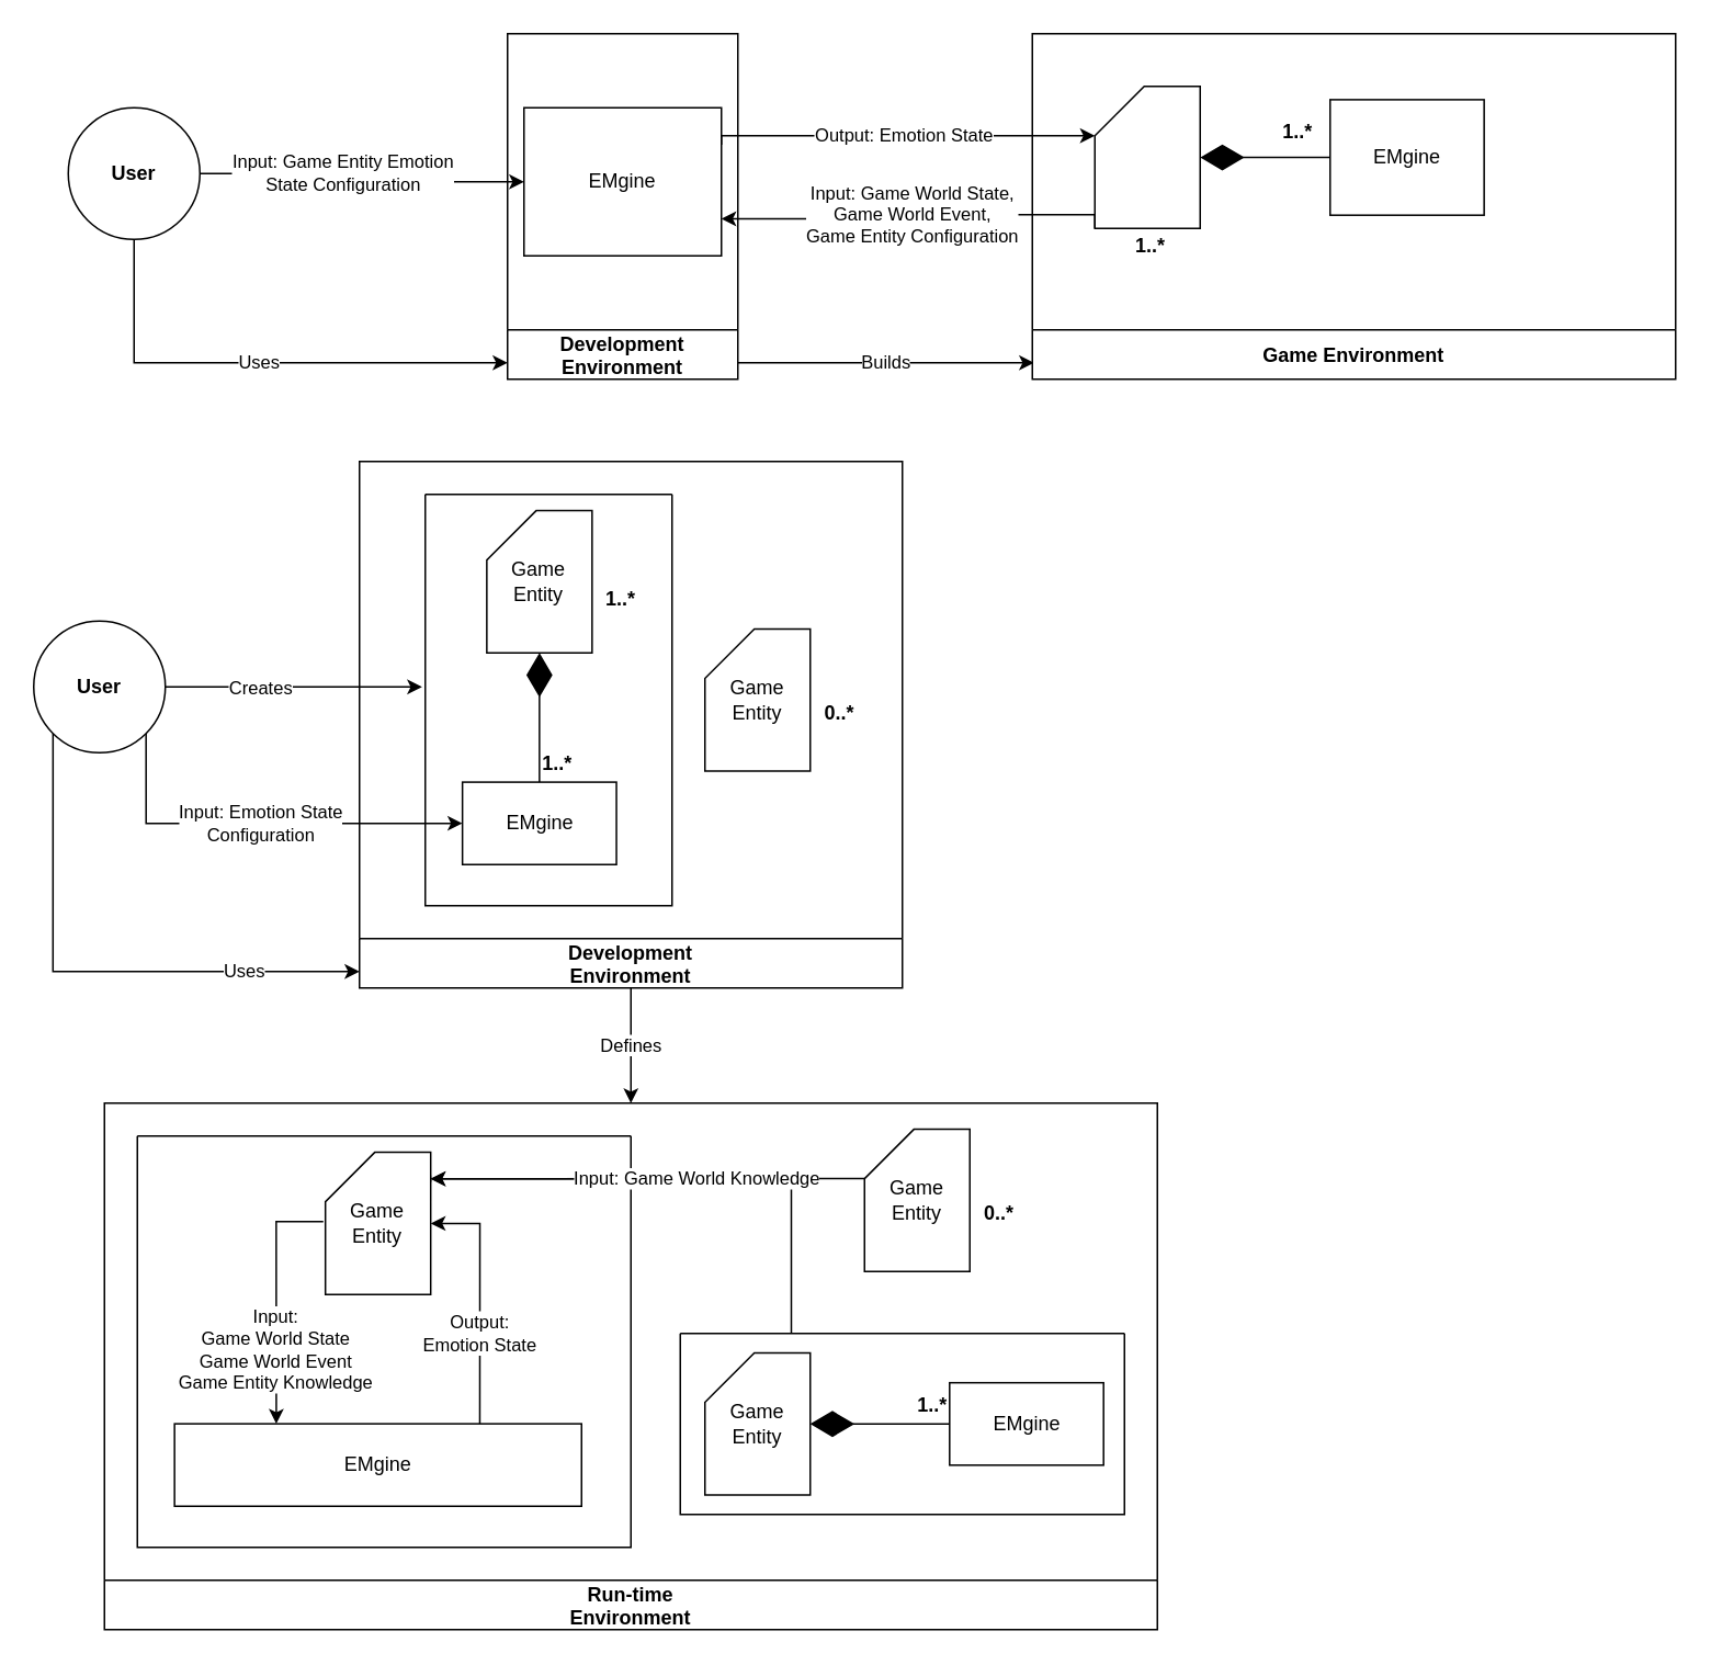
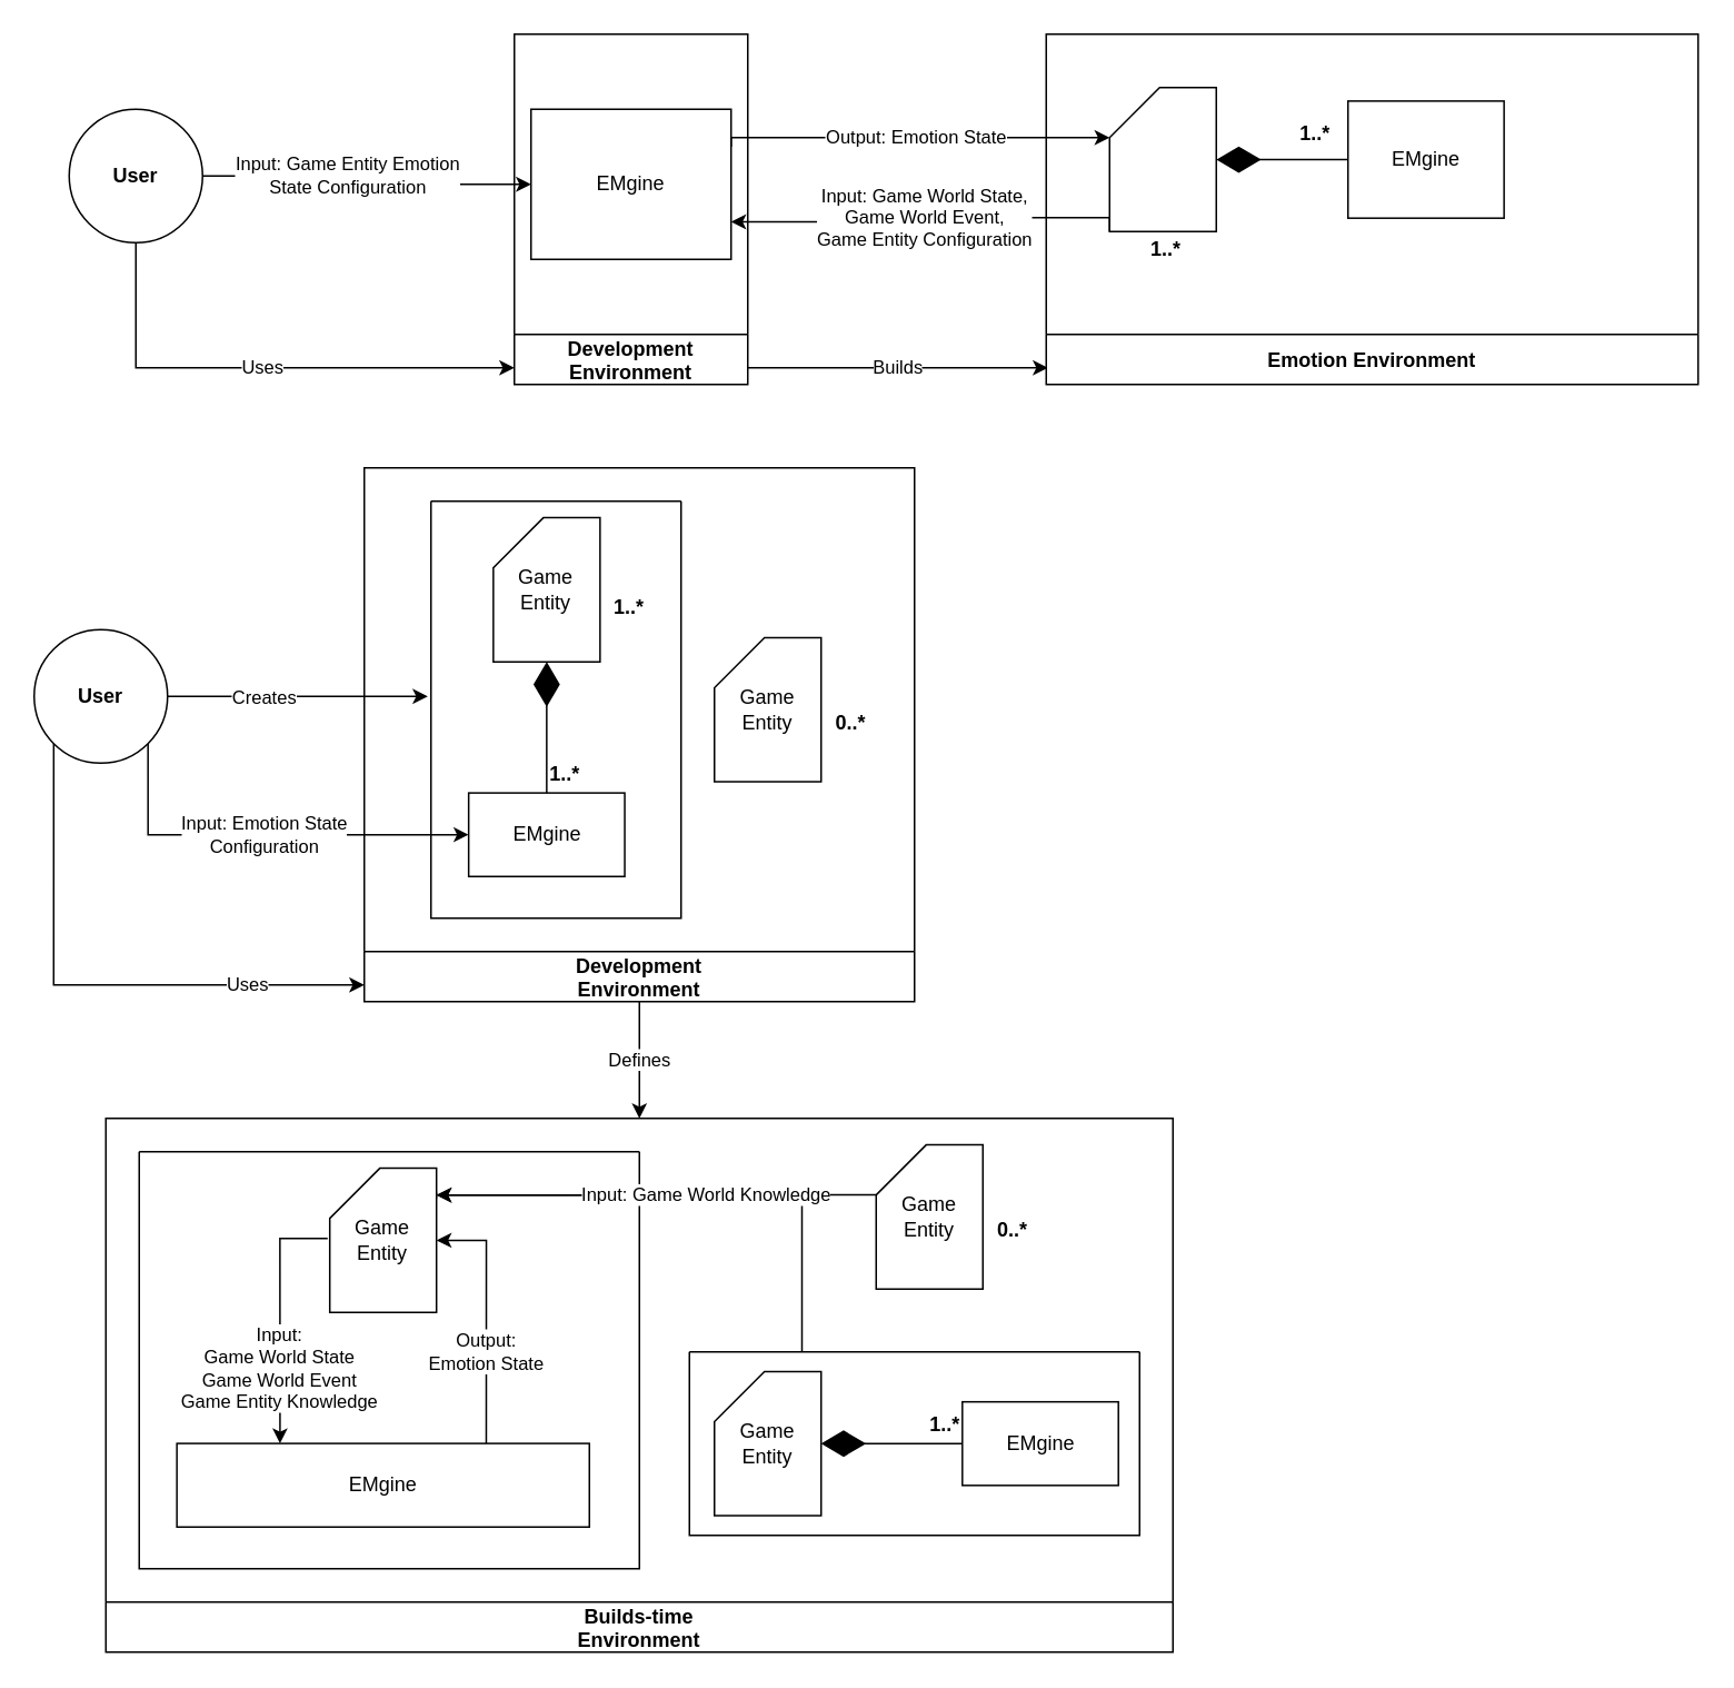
- <mxCell id="17" value="Game Environment" style="swimlane;direction=west;startSize=30;" parent="1" vertex="1"><mxGeometry x="627" y="20" width="391" height="210" as="geometry" /></mxCell>
+ <mxCell id="17" value="Emotion Environment" style="swimlane;direction=west;startSize=30;" parent="1" vertex="1"><mxGeometry x="627" y="20" width="391" height="210" as="geometry" /></mxCell>
- <mxCell id="27" value="Run-time&#10;Environment" style="swimlane;flipH=1;flipV=1;startSize=30;" vertex="1" parent="1"><mxGeometry x="63" y="670" width="640" height="320" as="geometry" /></mxCell>
+ <mxCell id="27" value="Builds-time&#10;Environment" style="swimlane;flipH=1;flipV=1;startSize=30;" vertex="1" parent="1"><mxGeometry x="63" y="670" width="640" height="320" as="geometry" /></mxCell>
